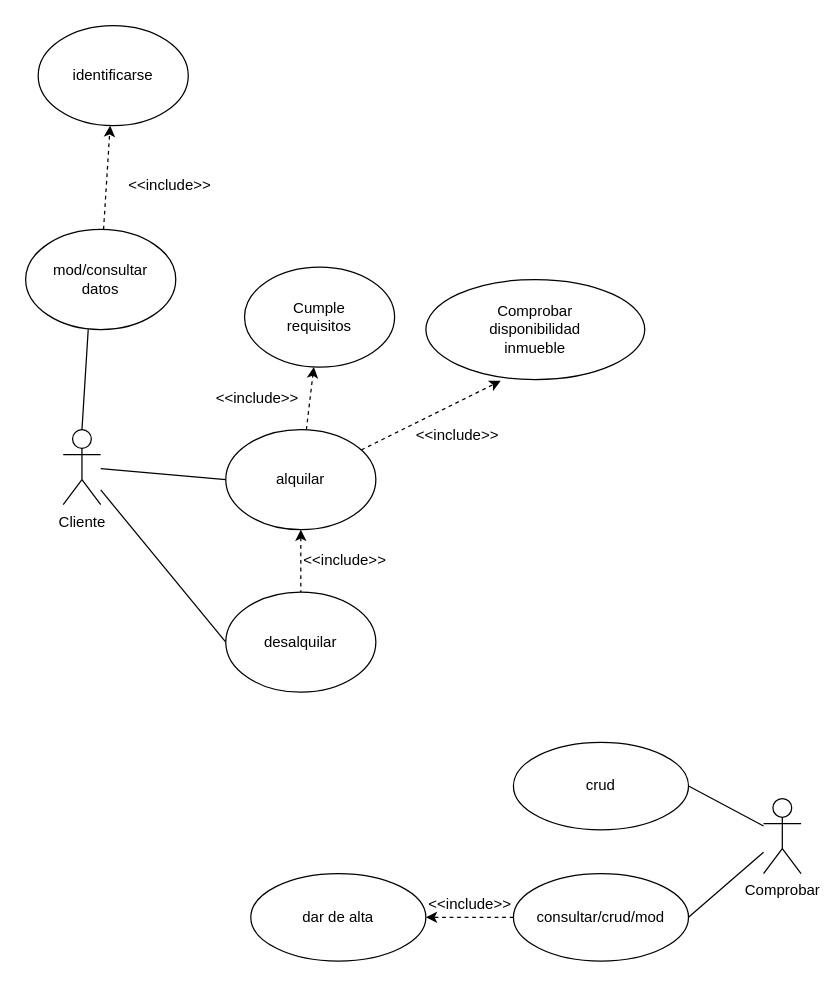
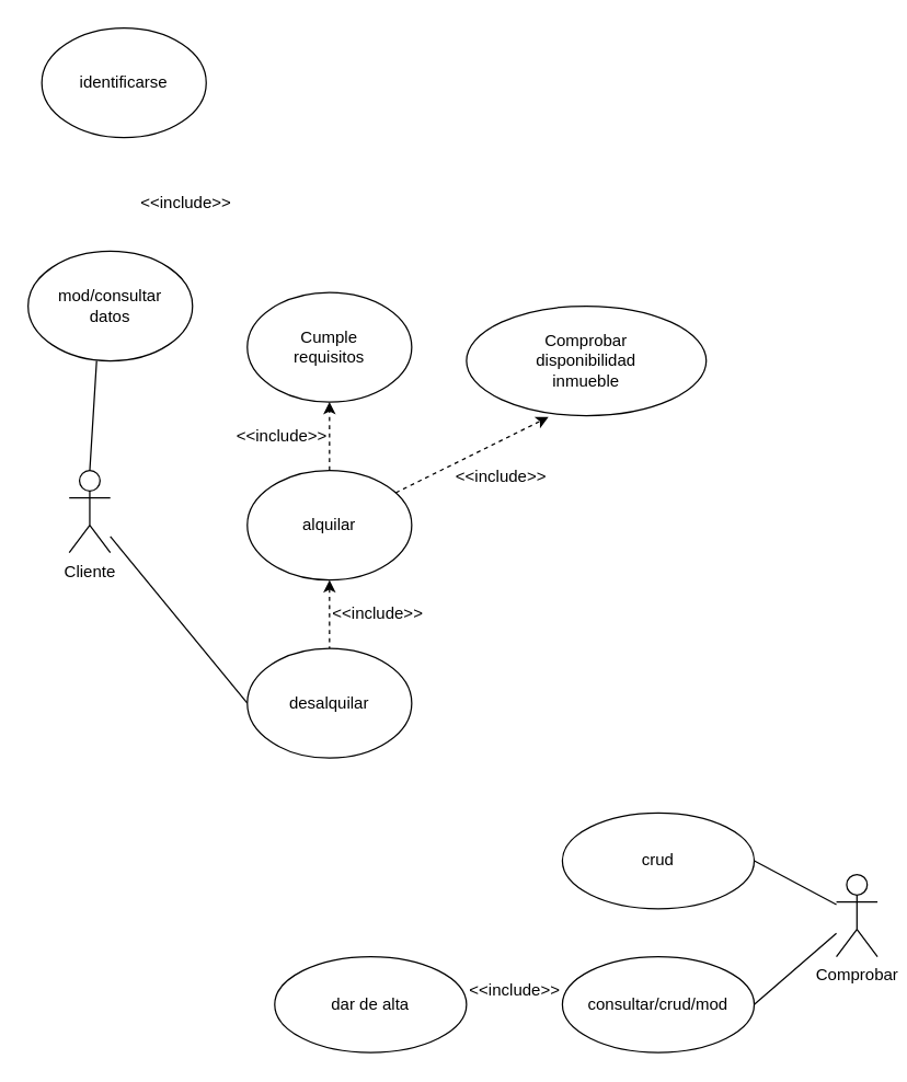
- <mxCell id="23" style="rounded=0;orthogonalLoop=1;jettySize=auto;html=1;dashed=1;" edge="1" parent="1" source="24" target="25"><mxGeometry relative="1" as="geometry" /></mxCell>
- <mxCell id="9" value="Cumple&lt;br&gt;requisitos" style="ellipse;whiteSpace=wrap;html=1;" vertex="1" parent="1"><mxGeometry x="195" y="213" width="120" height="80" as="geometry" /></mxCell>
+ <mxCell id="9" value="Cumple&lt;br&gt;requisitos" style="ellipse;whiteSpace=wrap;html=1;" vertex="1" parent="1"><mxGeometry x="180" y="213" width="120" height="80" as="geometry" /></mxCell>
- <mxCell id="2" style="rounded=0;orthogonalLoop=1;jettySize=auto;html=1;entryX=0;entryY=0.5;entryDx=0;entryDy=0;endArrow=none;endFill=0;" edge="1" parent="1" source="4" target="8"><mxGeometry relative="1" as="geometry" /></mxCell>
- <mxCell id="17" style="edgeStyle=orthogonalEdgeStyle;rounded=0;orthogonalLoop=1;jettySize=auto;html=1;dashed=1;" edge="1" parent="1" source="18" target="19"><mxGeometry relative="1" as="geometry" /></mxCell>
